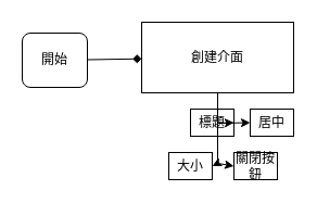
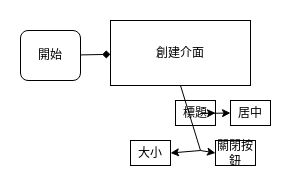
- <mxCell id="4" value="創建介面" style="whiteSpace=wrap;html=1;" vertex="1" parent="1"><mxGeometry x="130" y="20" width="140" height="65" as="geometry" /></mxCell>
+ <mxCell id="4" value="創建介面" style="whiteSpace=wrap;html=1;" vertex="1" parent="1"><mxGeometry x="110" y="20" width="140" height="65" as="geometry" /></mxCell>
- <mxCell id="5" value="大小" style="whiteSpace=wrap;html=1;" vertex="1" parent="1"><mxGeometry x="155" y="140" width="40" height="25" as="geometry" /></mxCell>
+ <mxCell id="5" value="大小" style="whiteSpace=wrap;html=1;" vertex="1" parent="1"><mxGeometry x="130" y="140" width="40" height="25" as="geometry" /></mxCell>
